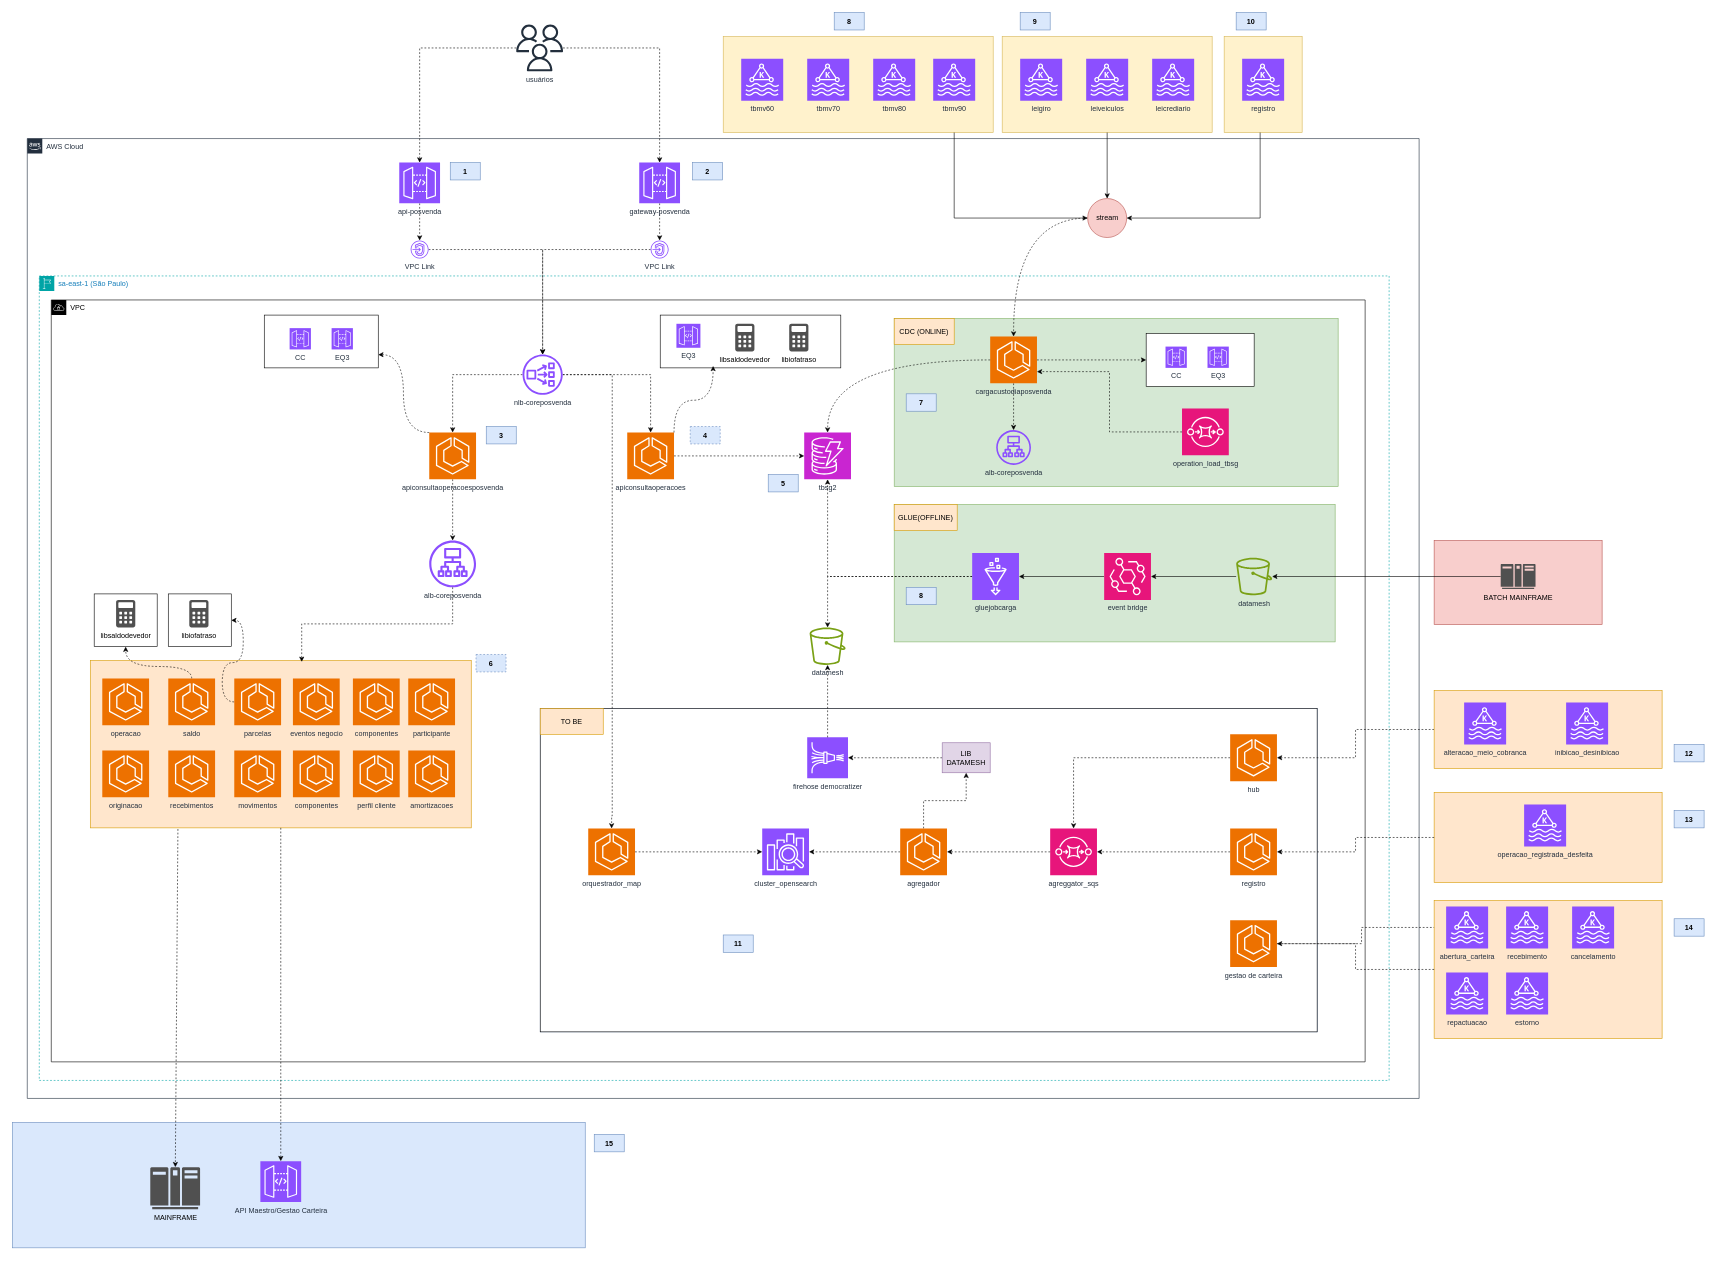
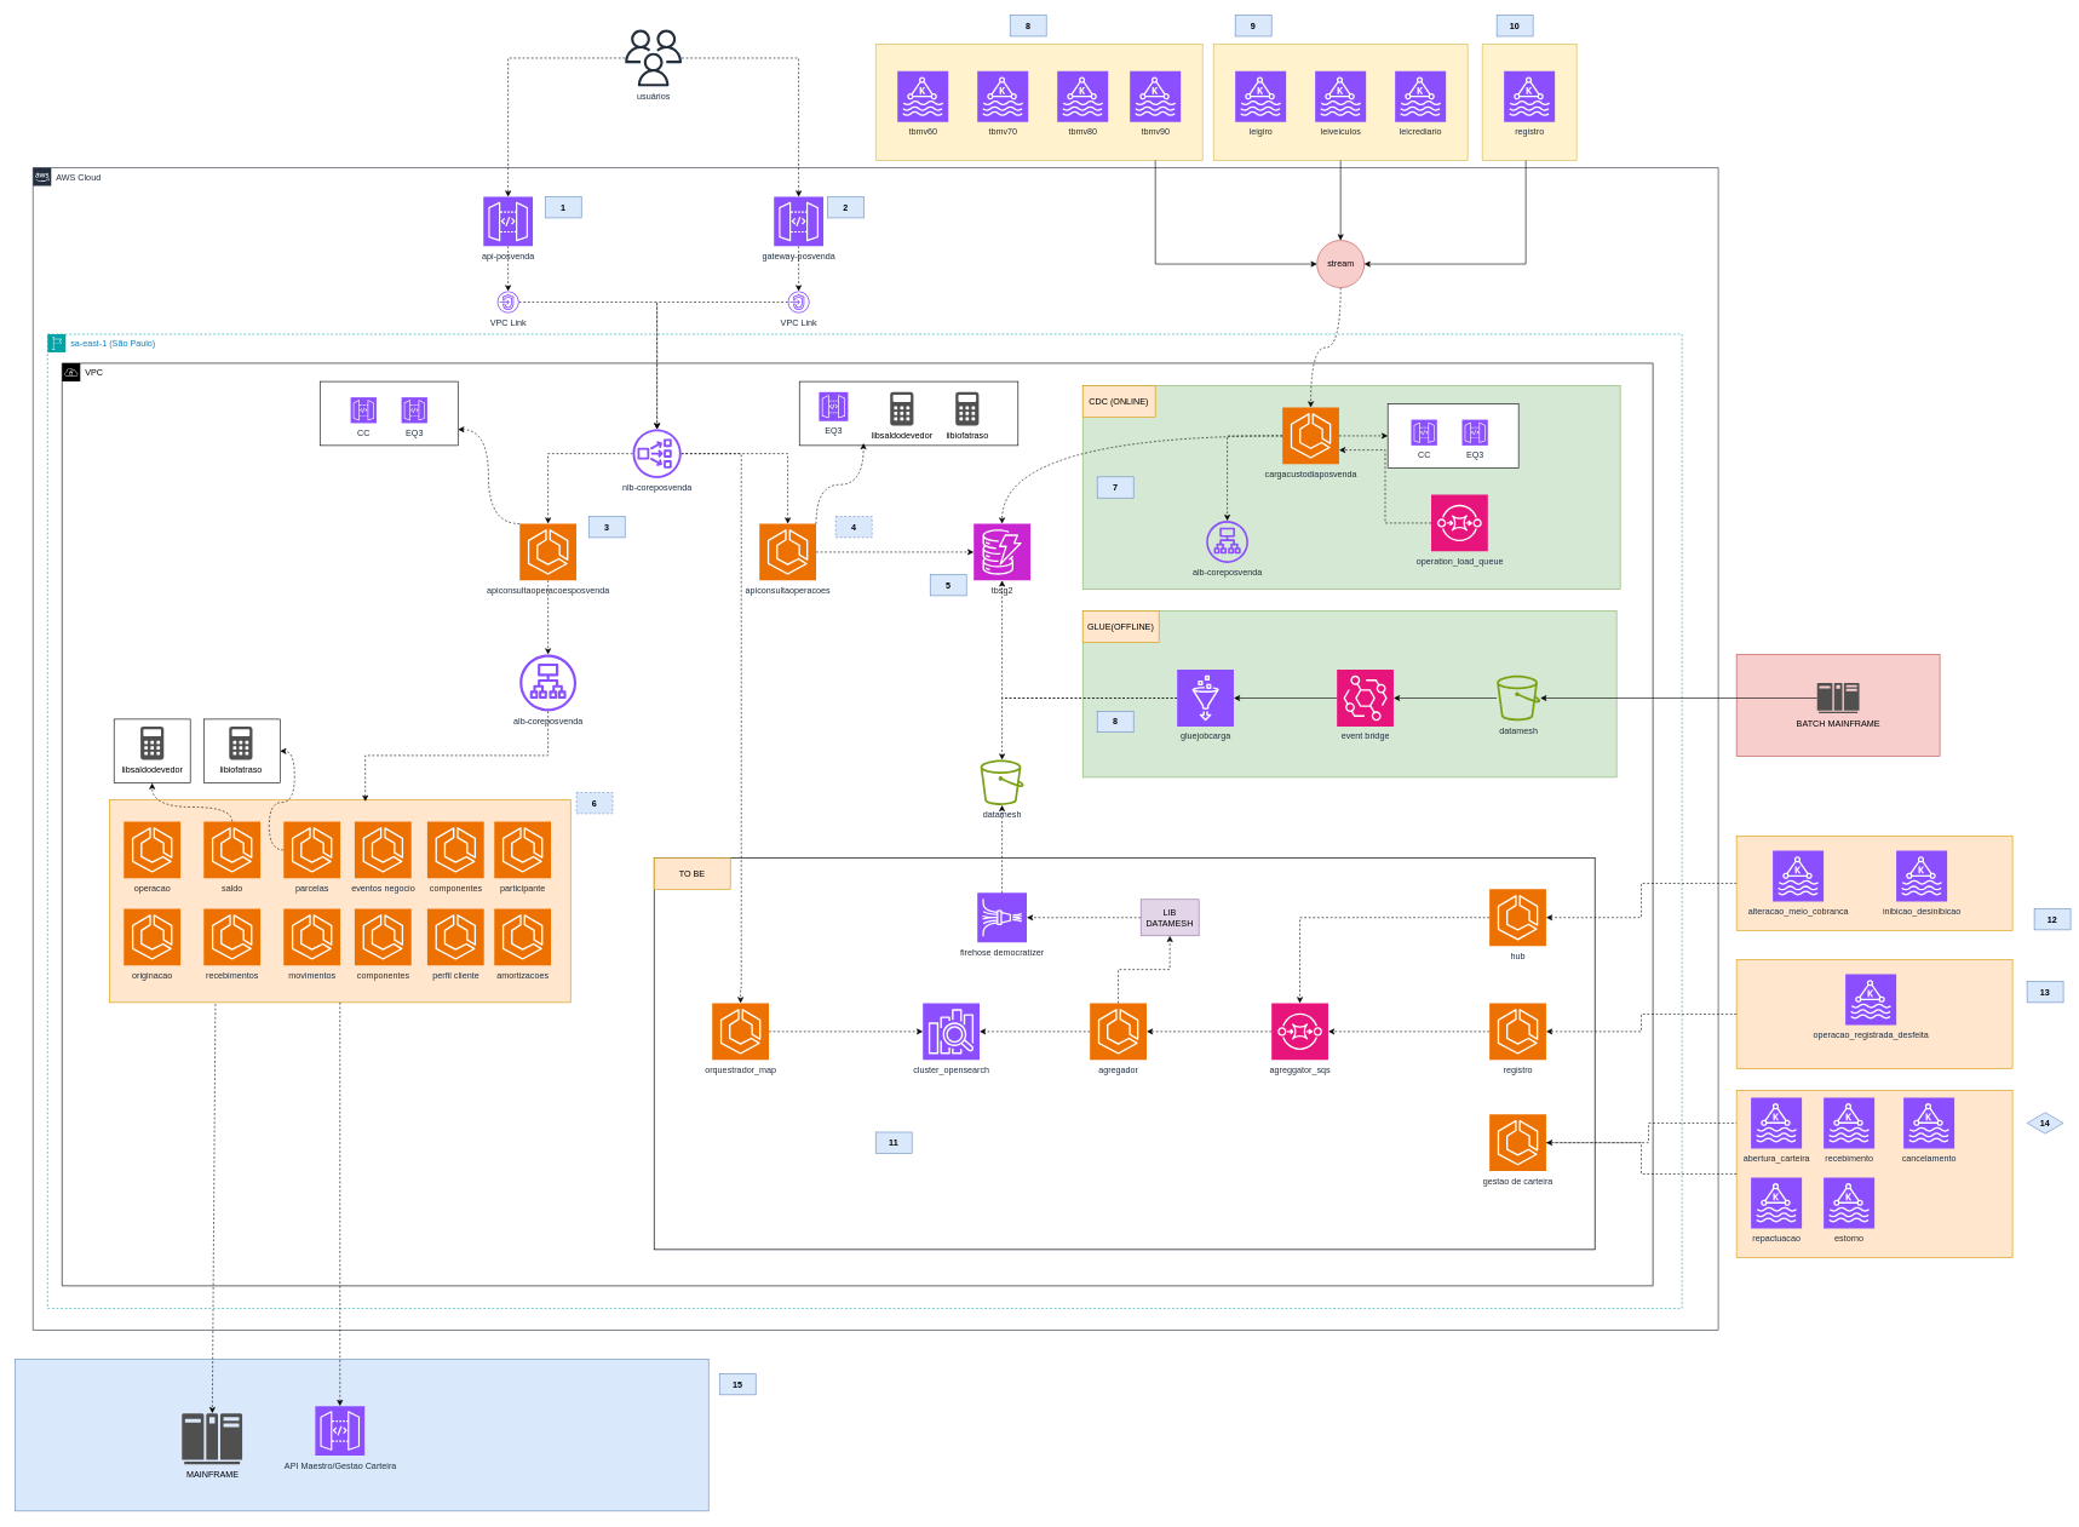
- <mxCell id="105" value="&lt;b&gt;2&lt;/b&gt;" style="rounded=0;whiteSpace=wrap;html=1;fillColor=#dae8fc;strokeColor=#6c8ebf;" vertex="1" parent="2"><mxGeometry x="1109" y="40" width="50" height="29" as="geometry" /></mxCell>
+ <mxCell id="105" value="&lt;b&gt;2&lt;/b&gt;" style="rounded=0;whiteSpace=wrap;html=1;fillColor=#dae8fc;strokeColor=#6c8ebf;" vertex="1" parent="2"><mxGeometry x="1094" y="40" width="50" height="29" as="geometry" /></mxCell>
- <mxCell id="69" value="cargacustodiaposvenda" style="sketch=0;points=[[0,0,0],[0.25,0,0],[0.5,0,0],[0.75,0,0],[1,0,0],[0,1,0],[0.25,1,0],[0.5,1,0],[0.75,1,0],[1,1,0],[0,0.25,0],[0,0.5,0],[0,0.75,0],[1,0.25,0],[1,0.5,0],[1,0.75,0]];outlineConnect=0;fontColor=#232F3E;fillColor=#ED7100;strokeColor=#ffffff;dashed=0;verticalLabelPosition=bottom;verticalAlign=top;align=center;html=1;fontSize=12;fontStyle=0;aspect=fixed;shape=mxgraph.aws4.resourceIcon;resIcon=mxgraph.aws4.ecs;" vertex="1" parent="65"><mxGeometry x="70" y="30" width="78" height="78" as="geometry" /></mxCell>
+ <mxCell id="69" value="cargacustodiaposvenda" style="sketch=0;points=[[0,0,0],[0.25,0,0],[0.5,0,0],[0.75,0,0],[1,0,0],[0,1,0],[0.25,1,0],[0.5,1,0],[0.75,1,0],[1,1,0],[0,0.25,0],[0,0.5,0],[0,0.75,0],[1,0.25,0],[1,0.5,0],[1,0.75,0]];outlineConnect=0;fontColor=#232F3E;fillColor=#ED7100;strokeColor=#ffffff;dashed=0;verticalLabelPosition=bottom;verticalAlign=top;align=center;html=1;fontSize=12;fontStyle=0;aspect=fixed;shape=mxgraph.aws4.resourceIcon;resIcon=mxgraph.aws4.ecs;" vertex="1" parent="65"><mxGeometry x="185" y="30" width="78" height="78" as="geometry" /></mxCell>
- <mxCell id="75" value="operation_load_tbsg" style="sketch=0;points=[[0,0,0],[0.25,0,0],[0.5,0,0],[0.75,0,0],[1,0,0],[0,1,0],[0.25,1,0],[0.5,1,0],[0.75,1,0],[1,1,0],[0,0.25,0],[0,0.5,0],[0,0.75,0],[1,0.25,0],[1,0.5,0],[1,0.75,0]];outlineConnect=0;fontColor=#232F3E;fillColor=#E7157B;strokeColor=#ffffff;dashed=0;verticalLabelPosition=bottom;verticalAlign=top;align=center;html=1;fontSize=12;fontStyle=0;aspect=fixed;shape=mxgraph.aws4.resourceIcon;resIcon=mxgraph.aws4.sqs;" vertex="1" parent="65"><mxGeometry x="389.75" y="150" width="78" height="78" as="geometry" /></mxCell>
+ <mxCell id="75" value="operation_load_queue" style="sketch=0;points=[[0,0,0],[0.25,0,0],[0.5,0,0],[0.75,0,0],[1,0,0],[0,1,0],[0.25,1,0],[0.5,1,0],[0.75,1,0],[1,1,0],[0,0.25,0],[0,0.5,0],[0,0.75,0],[1,0.25,0],[1,0.5,0],[1,0.75,0]];outlineConnect=0;fontColor=#232F3E;fillColor=#E7157B;strokeColor=#ffffff;dashed=0;verticalLabelPosition=bottom;verticalAlign=top;align=center;html=1;fontSize=12;fontStyle=0;aspect=fixed;shape=mxgraph.aws4.resourceIcon;resIcon=mxgraph.aws4.sqs;" vertex="1" parent="65"><mxGeometry x="389.75" y="150" width="78" height="78" as="geometry" /></mxCell>
- <mxCell id="153" value="&lt;b&gt;12&lt;/b&gt;" style="rounded=0;whiteSpace=wrap;html=1;fillColor=#dae8fc;strokeColor=#6c8ebf;" vertex="1" parent="1"><mxGeometry x="2790" y="1240" width="50" height="29" as="geometry" /></mxCell>
+ <mxCell id="153" value="&lt;b&gt;12&lt;/b&gt;" style="rounded=0;whiteSpace=wrap;html=1;fillColor=#dae8fc;strokeColor=#6c8ebf;" vertex="1" parent="1"><mxGeometry x="2800" y="1250" width="50" height="29" as="geometry" /></mxCell>
- <mxCell id="155" value="&lt;b&gt;14&lt;/b&gt;" style="rounded=0;whiteSpace=wrap;html=1;fillColor=#dae8fc;strokeColor=#6c8ebf;" vertex="1" parent="1"><mxGeometry x="2790" y="1530.5" width="50" height="29" as="geometry" /></mxCell>
+ <mxCell id="155" value="&lt;b&gt;14&lt;/b&gt;" style="rhombus;whiteSpace=wrap;html=1;fillColor=#dae8fc;strokeColor=#6c8ebf;" vertex="1" parent="1"><mxGeometry x="2790" y="1530.5" width="50" height="29" as="geometry" /></mxCell>
